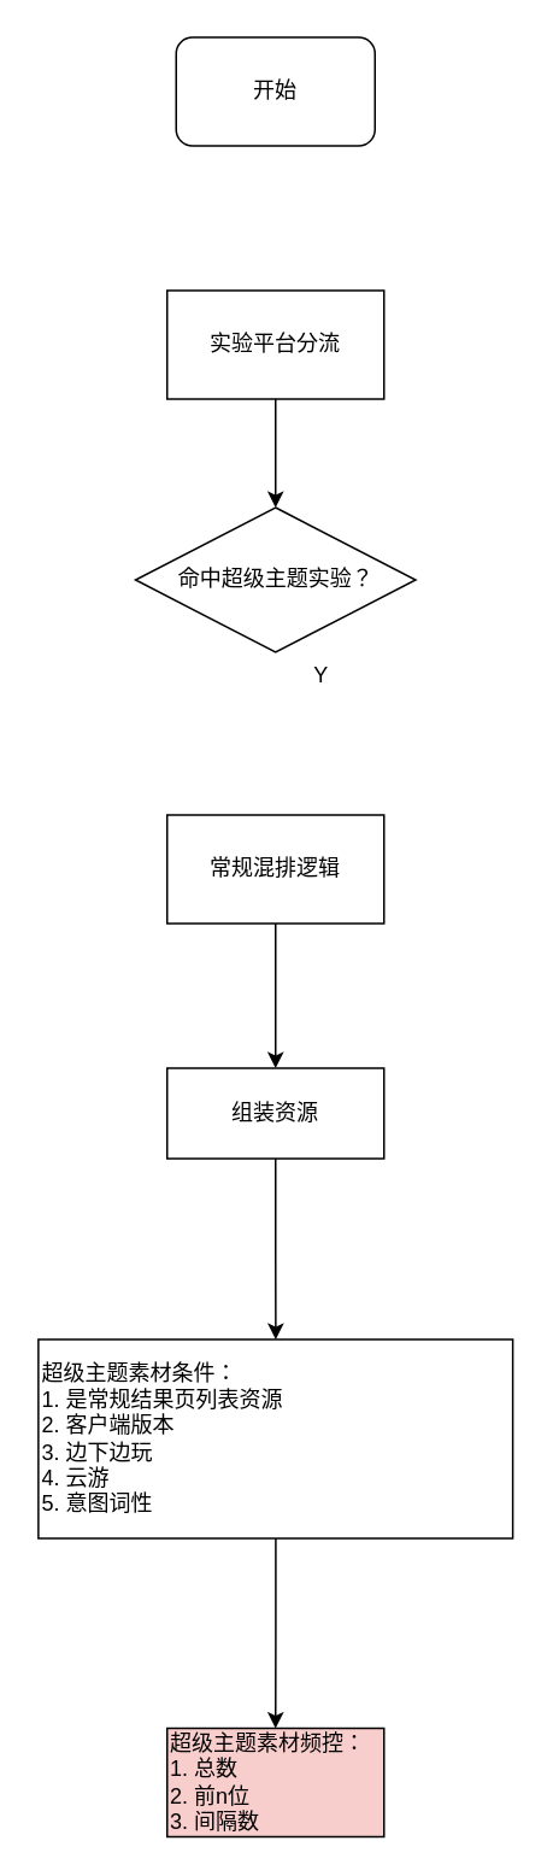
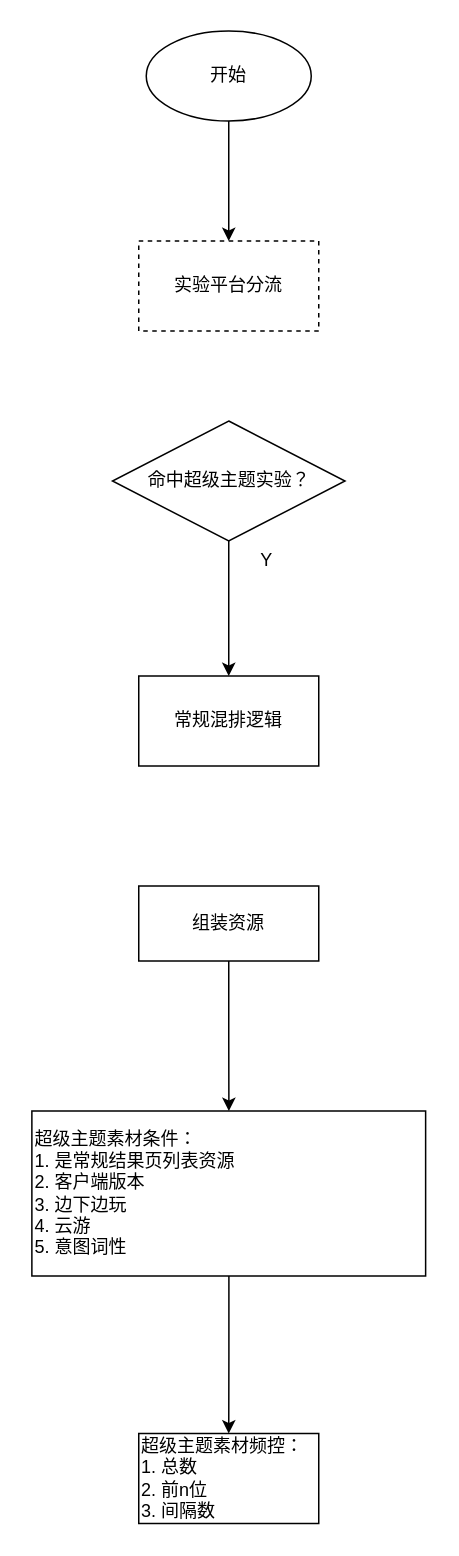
- <mxCell id="3" value="开始" style="whiteSpace=wrap;html=1;rounded=1;" vertex="1" parent="1"><mxGeometry x="97" y="20" width="110" height="60" as="geometry" /></mxCell>
+ <mxCell id="3" value="开始" style="ellipse;whiteSpace=wrap;html=1;" vertex="1" parent="1"><mxGeometry x="97" y="20" width="110" height="60" as="geometry" /></mxCell>
+ <mxCell id="2" value="" style="edgeStyle=orthogonalEdgeStyle;rounded=0;orthogonalLoop=1;jettySize=auto;html=1;" edge="1" parent="1" source="3" target="5"><mxGeometry relative="1" as="geometry" /></mxCell>
- <mxCell id="5" value="实验平台分流" style="whiteSpace=wrap;html=1;" vertex="1" parent="1"><mxGeometry x="92" y="160" width="120" height="60" as="geometry" /></mxCell>
+ <mxCell id="5" value="实验平台分流" style="whiteSpace=wrap;html=1;dashed=1;" vertex="1" parent="1"><mxGeometry x="92" y="160" width="120" height="60" as="geometry" /></mxCell>
- <mxCell id="4" value="" style="edgeStyle=orthogonalEdgeStyle;rounded=0;orthogonalLoop=1;jettySize=auto;html=1;" edge="1" parent="1" source="5" target="7"><mxGeometry relative="1" as="geometry" /></mxCell>
+ <mxCell id="6" value="" style="edgeStyle=orthogonalEdgeStyle;rounded=0;orthogonalLoop=1;jettySize=auto;html=1;" edge="1" parent="1" source="7" target="9"><mxGeometry relative="1" as="geometry" /></mxCell>
- <mxCell id="8" value="" style="edgeStyle=orthogonalEdgeStyle;rounded=0;orthogonalLoop=1;jettySize=auto;html=1;" edge="1" parent="1" source="9" target="12"><mxGeometry relative="1" as="geometry" /></mxCell>
- <mxCell id="15" value="超级主题素材频控：&lt;br&gt;1. 总数&lt;br&gt;2. 前n位&lt;br&gt;3. 间隔数" style="whiteSpace=wrap;html=1;align=left;fillColor=#f8cecc;" vertex="1" parent="1"><mxGeometry x="92" y="955" width="120" height="60" as="geometry" /></mxCell>
+ <mxCell id="15" value="超级主题素材频控：&lt;br&gt;1. 总数&lt;br&gt;2. 前n位&lt;br&gt;3. 间隔数" style="whiteSpace=wrap;html=1;align=left;" vertex="1" parent="1"><mxGeometry x="92" y="955" width="120" height="60" as="geometry" /></mxCell>
